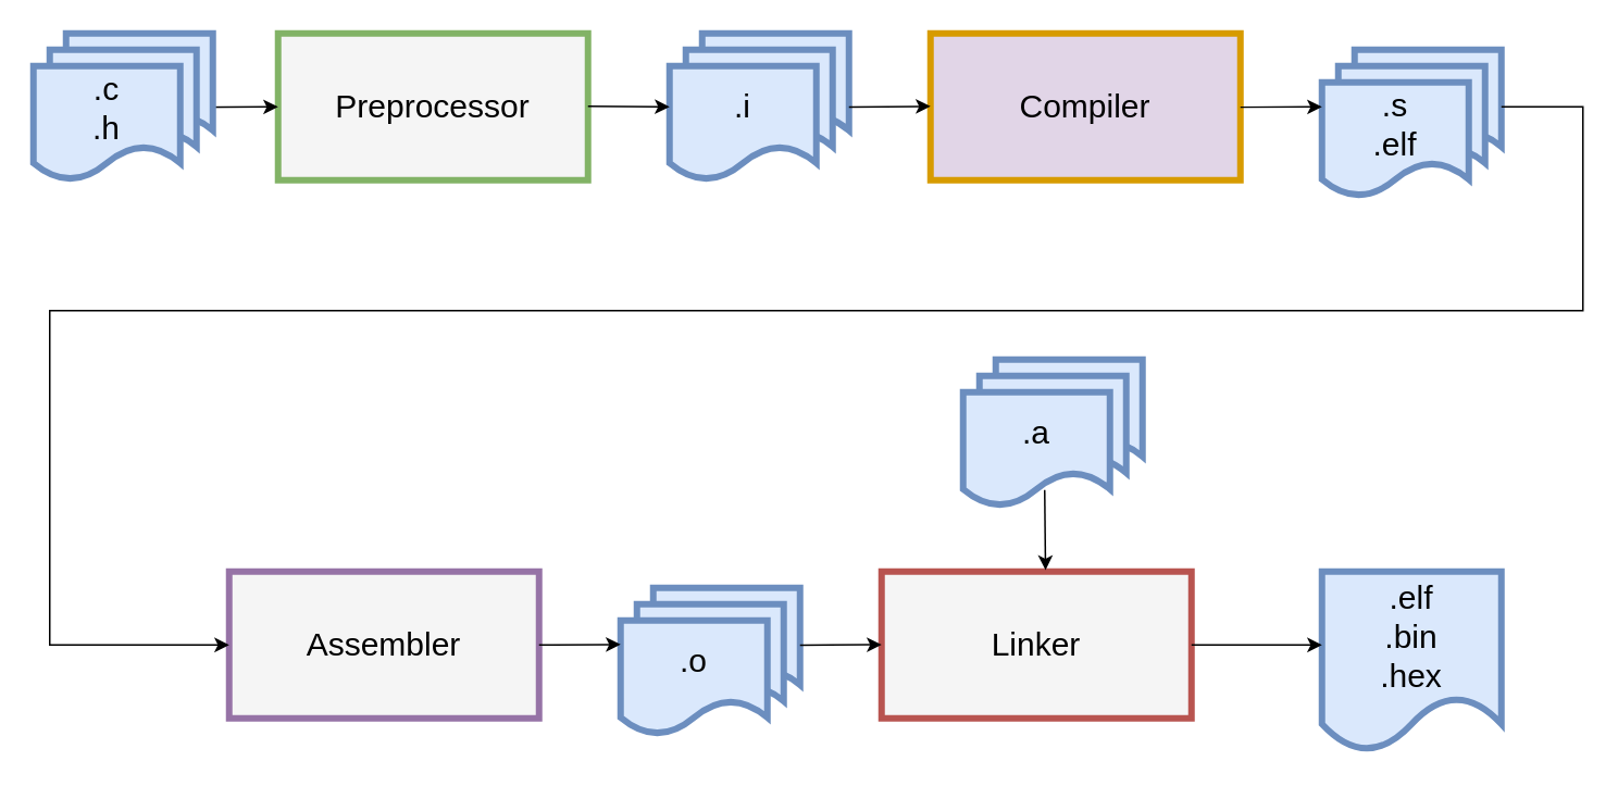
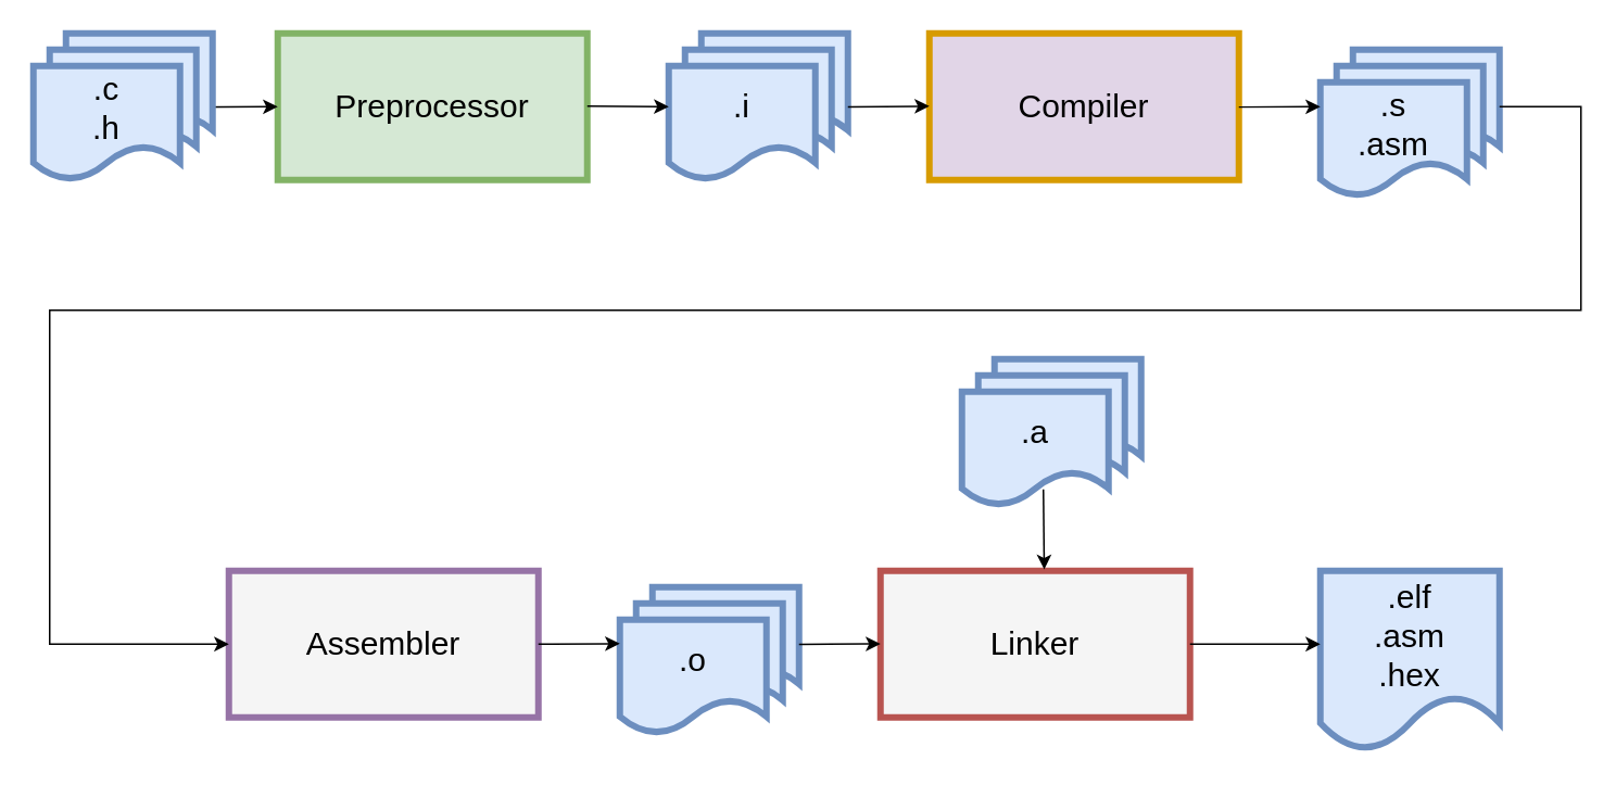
- <mxCell id="12" value="&lt;font style=&quot;font-size: 13px;&quot;&gt;&lt;font style=&quot;font-size: 14px;&quot;&gt;&lt;font style=&quot;font-size: 15px;&quot;&gt;&lt;font style=&quot;font-size: 16px;&quot;&gt;&lt;font style=&quot;font-size: 17px;&quot;&gt;&lt;font style=&quot;font-size: 18px;&quot;&gt;&lt;font style=&quot;font-size: 19px;&quot;&gt;&lt;font style=&quot;font-size: 20px;&quot;&gt;Preprocessor&lt;/font&gt;&lt;/font&gt;&lt;/font&gt;&lt;/font&gt;&lt;/font&gt;&lt;/font&gt;&lt;/font&gt;&lt;/font&gt;" style="rounded=0;whiteSpace=wrap;html=1;strokeWidth=4;fillColor=#f5f5f5;strokeColor=#82b366;" vertex="1" parent="1"><mxGeometry x="170" y="20" width="190" height="90" as="geometry" /></mxCell>
+ <mxCell id="12" value="&lt;font style=&quot;font-size: 13px;&quot;&gt;&lt;font style=&quot;font-size: 14px;&quot;&gt;&lt;font style=&quot;font-size: 15px;&quot;&gt;&lt;font style=&quot;font-size: 16px;&quot;&gt;&lt;font style=&quot;font-size: 17px;&quot;&gt;&lt;font style=&quot;font-size: 18px;&quot;&gt;&lt;font style=&quot;font-size: 19px;&quot;&gt;&lt;font style=&quot;font-size: 20px;&quot;&gt;Preprocessor&lt;/font&gt;&lt;/font&gt;&lt;/font&gt;&lt;/font&gt;&lt;/font&gt;&lt;/font&gt;&lt;/font&gt;&lt;/font&gt;" style="rounded=0;whiteSpace=wrap;html=1;strokeWidth=4;fillColor=#d5e8d4;strokeColor=#82b366;" vertex="1" parent="1"><mxGeometry x="170" y="20" width="190" height="90" as="geometry" /></mxCell>
- <mxCell id="5" value="&lt;div style=&quot;font-size: 20px;&quot;&gt;&lt;font style=&quot;font-size: 20px;&quot;&gt;.s&lt;/font&gt;&lt;/div&gt;&lt;div style=&quot;font-size: 20px;&quot;&gt;&lt;font style=&quot;font-size: 20px;&quot;&gt;&lt;font style=&quot;font-size: 20px;&quot;&gt;.elf&lt;/font&gt;&lt;br&gt;&lt;/font&gt;&lt;/div&gt;" style="shape=document;whiteSpace=wrap;html=1;boundedLbl=1;fillColor=#dae8fc;strokeColor=#6c8ebf;strokeWidth=4;movable=1;resizable=1;rotatable=1;deletable=1;editable=1;locked=0;connectable=1;" vertex="1" parent="2"><mxGeometry y="20" width="90" height="70" as="geometry" /></mxCell>
+ <mxCell id="5" value="&lt;div style=&quot;font-size: 20px;&quot;&gt;&lt;font style=&quot;font-size: 20px;&quot;&gt;.s&lt;/font&gt;&lt;/div&gt;&lt;div style=&quot;font-size: 20px;&quot;&gt;&lt;font style=&quot;font-size: 20px;&quot;&gt;&lt;font style=&quot;font-size: 20px;&quot;&gt;.asm&lt;/font&gt;&lt;br&gt;&lt;/font&gt;&lt;/div&gt;" style="shape=document;whiteSpace=wrap;html=1;boundedLbl=1;fillColor=#dae8fc;strokeColor=#6c8ebf;strokeWidth=4;movable=1;resizable=1;rotatable=1;deletable=1;editable=1;locked=0;connectable=1;" vertex="1" parent="2"><mxGeometry y="20" width="90" height="70" as="geometry" /></mxCell>
- <mxCell id="34" value="&lt;div style=&quot;font-size: 20px;&quot;&gt;&lt;font style=&quot;font-size: 20px;&quot;&gt;.elf&lt;/font&gt;&lt;/div&gt;&lt;div style=&quot;font-size: 20px;&quot;&gt;&lt;font style=&quot;font-size: 20px;&quot;&gt;.bin&lt;/font&gt;&lt;/div&gt;&lt;div style=&quot;font-size: 20px;&quot;&gt;&lt;font style=&quot;font-size: 20px;&quot;&gt;&lt;font style=&quot;font-size: 20px;&quot;&gt;.hex&lt;/font&gt;&lt;br&gt;&lt;/font&gt;&lt;/div&gt;" style="shape=document;whiteSpace=wrap;html=1;boundedLbl=1;fillColor=#dae8fc;strokeColor=#6c8ebf;strokeWidth=4;movable=1;resizable=1;rotatable=1;deletable=1;editable=1;locked=0;connectable=1;" vertex="1" parent="1"><mxGeometry x="810" y="350" width="110" height="110" as="geometry" /></mxCell>
+ <mxCell id="34" value="&lt;div style=&quot;font-size: 20px;&quot;&gt;&lt;font style=&quot;font-size: 20px;&quot;&gt;.elf&lt;/font&gt;&lt;/div&gt;&lt;div style=&quot;font-size: 20px;&quot;&gt;&lt;font style=&quot;font-size: 20px;&quot;&gt;.asm&lt;/font&gt;&lt;/div&gt;&lt;div style=&quot;font-size: 20px;&quot;&gt;&lt;font style=&quot;font-size: 20px;&quot;&gt;&lt;font style=&quot;font-size: 20px;&quot;&gt;.hex&lt;/font&gt;&lt;br&gt;&lt;/font&gt;&lt;/div&gt;" style="shape=document;whiteSpace=wrap;html=1;boundedLbl=1;fillColor=#dae8fc;strokeColor=#6c8ebf;strokeWidth=4;movable=1;resizable=1;rotatable=1;deletable=1;editable=1;locked=0;connectable=1;" vertex="1" parent="1"><mxGeometry x="810" y="350" width="110" height="110" as="geometry" /></mxCell>
